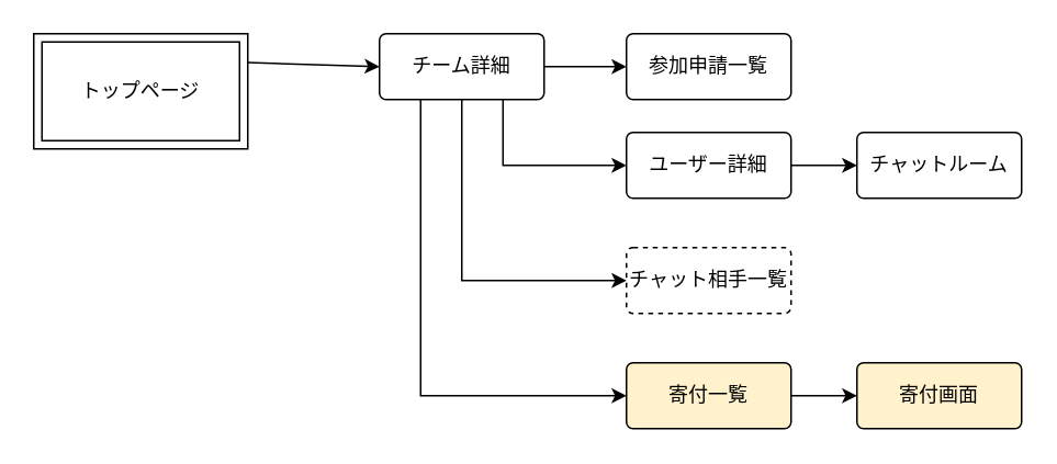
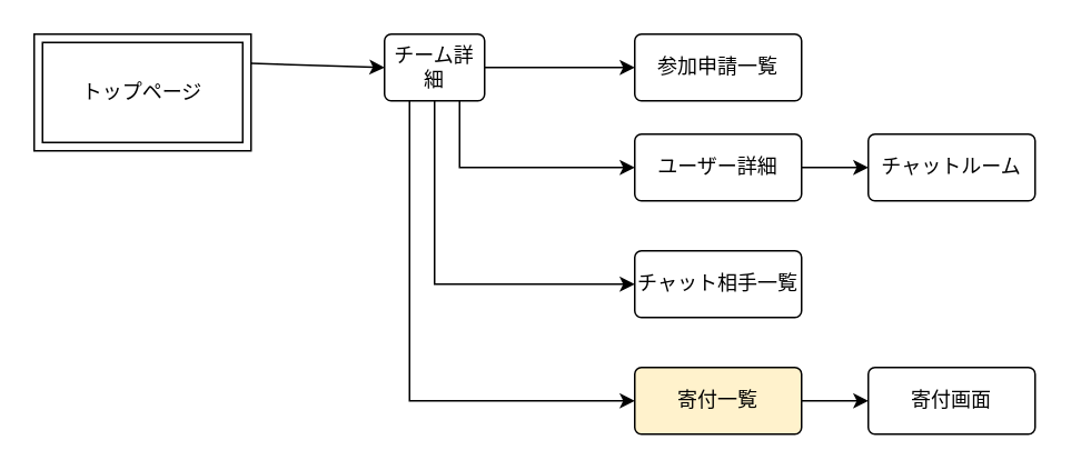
- <mxCell id="13" value="チーム詳細" style="rounded=1;arcSize=10;whiteSpace=wrap;html=1;align=center;" vertex="1" parent="1"><mxGeometry x="230" y="20" width="100" height="40" as="geometry" /></mxCell>
+ <mxCell id="13" value="チーム詳細" style="rounded=1;arcSize=10;whiteSpace=wrap;html=1;align=center;" vertex="1" parent="1"><mxGeometry x="230" y="20" width="60" height="40" as="geometry" /></mxCell>
- <mxCell id="8" value="チャット相手一覧" style="rounded=1;arcSize=10;whiteSpace=wrap;html=1;align=center;dashed=1;" vertex="1" parent="1"><mxGeometry x="380" y="150" width="100" height="40" as="geometry" /></mxCell>
+ <mxCell id="8" value="チャット相手一覧" style="rounded=1;arcSize=10;whiteSpace=wrap;html=1;align=center;" vertex="1" parent="1"><mxGeometry x="380" y="150" width="100" height="40" as="geometry" /></mxCell>
- <mxCell id="15" value="寄付画面" style="rounded=1;arcSize=10;whiteSpace=wrap;html=1;align=center;fillColor=#fff2cc;" vertex="1" parent="1"><mxGeometry x="520" y="220" width="100" height="40" as="geometry" /></mxCell>
+ <mxCell id="15" value="寄付画面" style="rounded=1;arcSize=10;whiteSpace=wrap;html=1;align=center;" vertex="1" parent="1"><mxGeometry x="520" y="220" width="100" height="40" as="geometry" /></mxCell>
